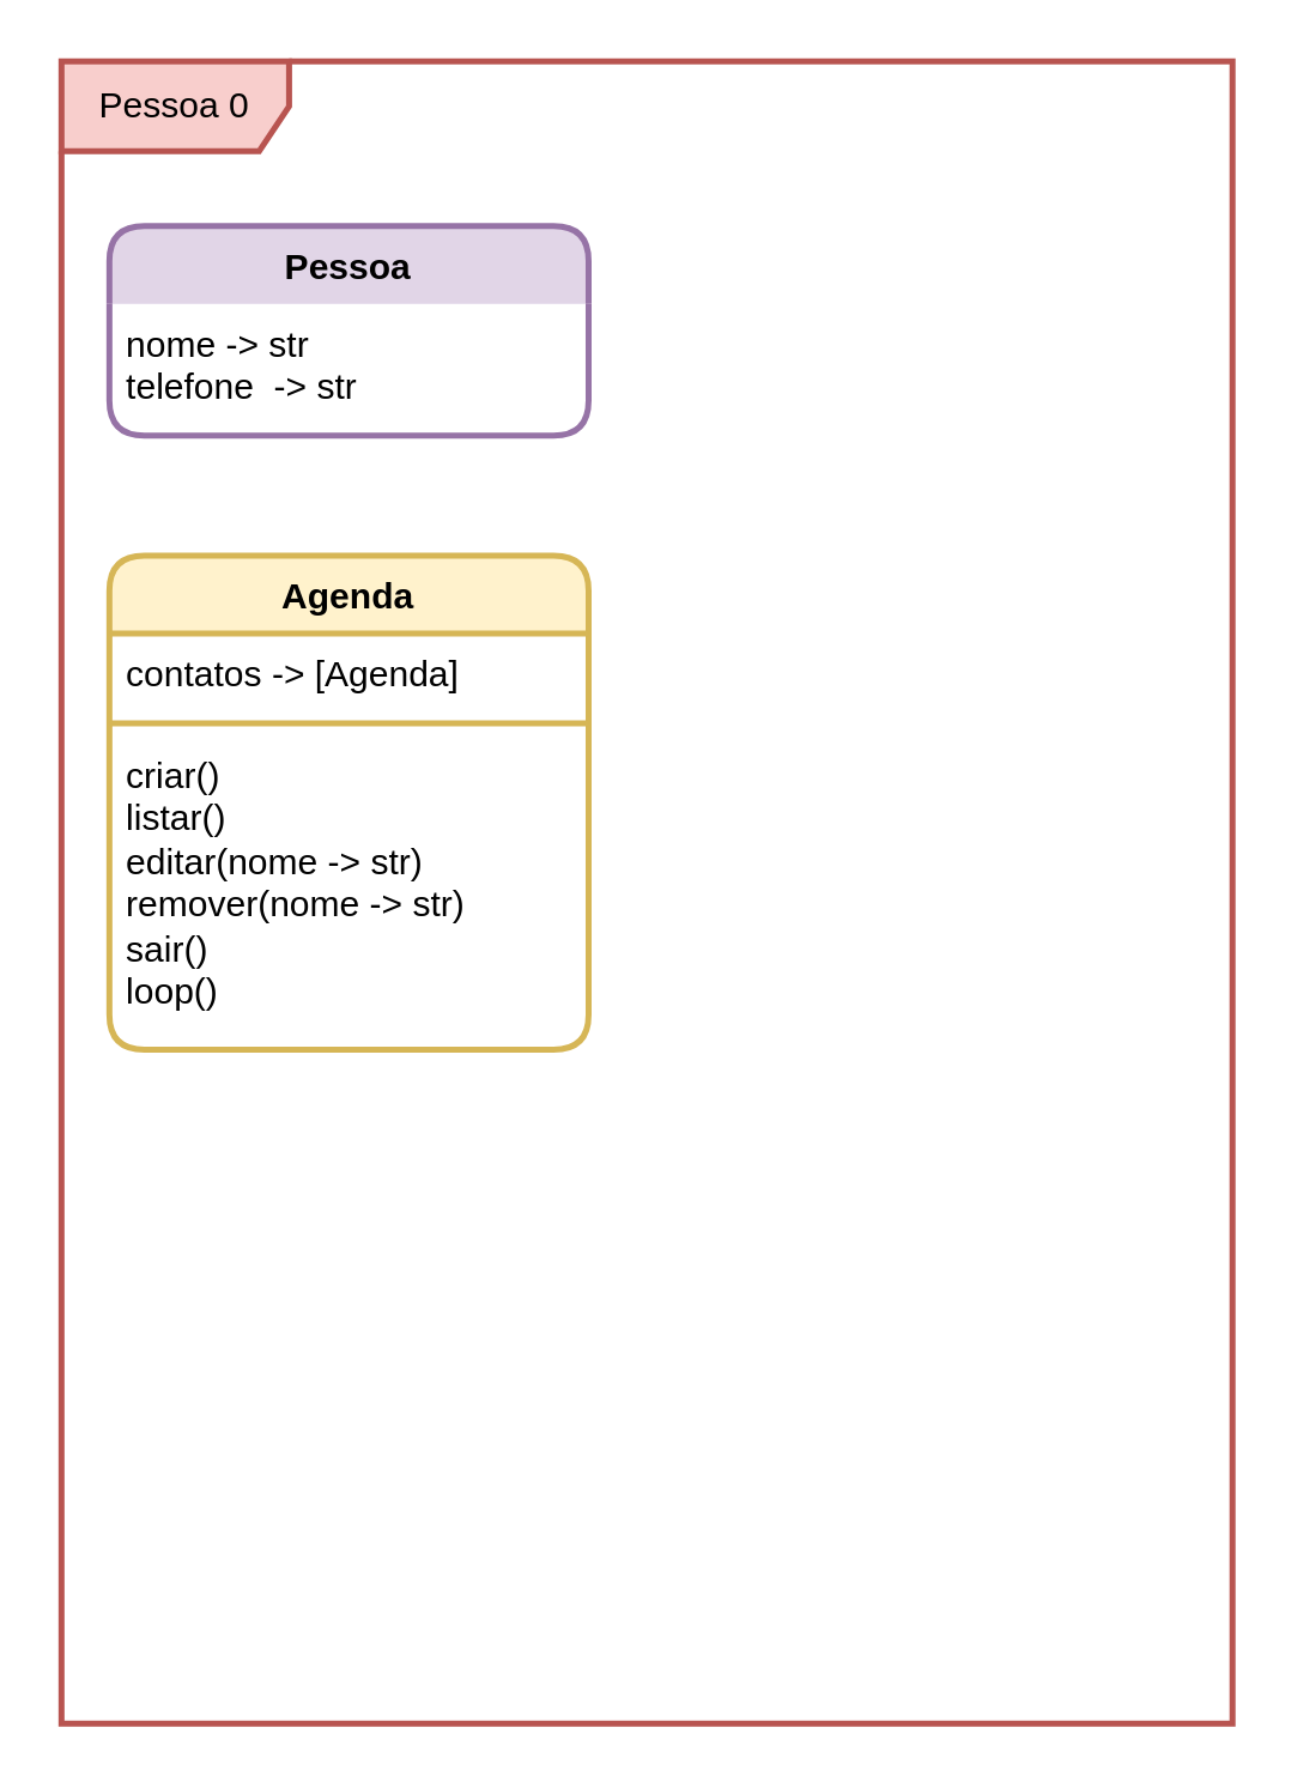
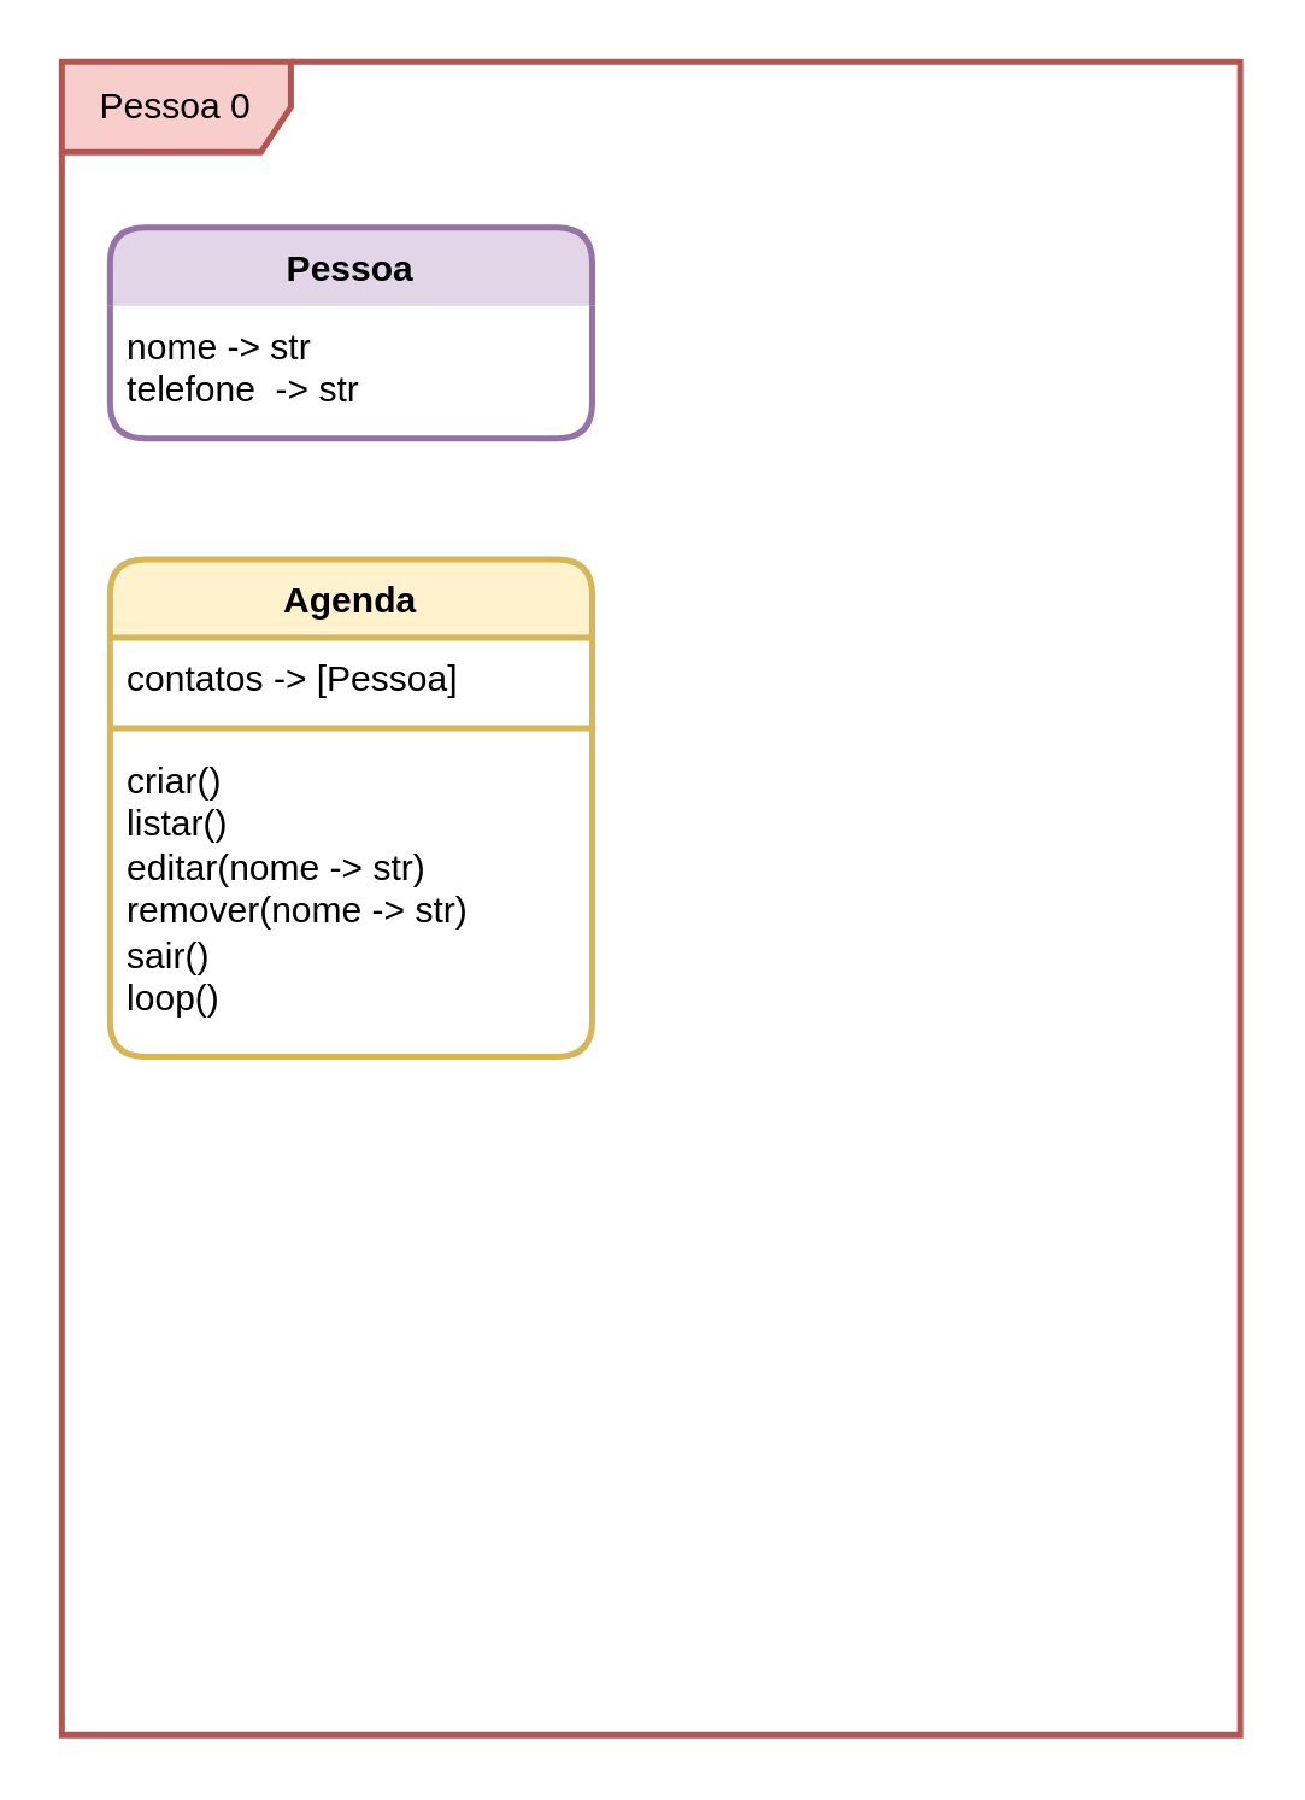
- <mxCell id="6" value="contatos -&amp;gt; [Agenda]" style="text;strokeColor=none;fillColor=none;align=left;verticalAlign=top;spacingLeft=4;spacingRight=4;overflow=hidden;rotatable=0;points=[[0,0.5],[1,0.5]];portConstraint=eastwest;whiteSpace=wrap;html=1;" vertex="1" parent="5"><mxGeometry y="26" width="160" height="26" as="geometry" /></mxCell>
+ <mxCell id="6" value="contatos -&amp;gt; [Pessoa]" style="text;strokeColor=none;fillColor=none;align=left;verticalAlign=top;spacingLeft=4;spacingRight=4;overflow=hidden;rotatable=0;points=[[0,0.5],[1,0.5]];portConstraint=eastwest;whiteSpace=wrap;html=1;" vertex="1" parent="5"><mxGeometry y="26" width="160" height="26" as="geometry" /></mxCell>
